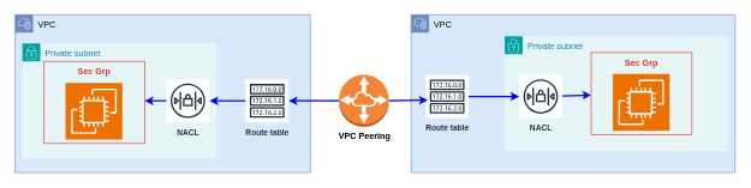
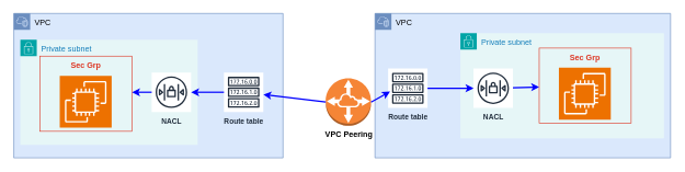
- <mxCell id="20" value="&lt;b&gt;VPC Peering&lt;/b&gt;" style="outlineConnect=0;dashed=0;verticalLabelPosition=bottom;verticalAlign=top;align=center;html=1;shape=mxgraph.aws3.vpc_peering;fillColor=#F58536;gradientColor=none;" vertex="1" parent="1"><mxGeometry x="470" y="104" width="69" height="72" as="geometry" /></mxCell>
+ <mxCell id="20" value="&lt;b&gt;VPC Peering&lt;/b&gt;" style="outlineConnect=0;dashed=0;verticalLabelPosition=bottom;verticalAlign=top;align=center;html=1;shape=mxgraph.aws3.vpc_peering;fillColor=#F58536;gradientColor=none;" vertex="1" parent="1"><mxGeometry x="495" y="119" width="69" height="72" as="geometry" /></mxCell>
